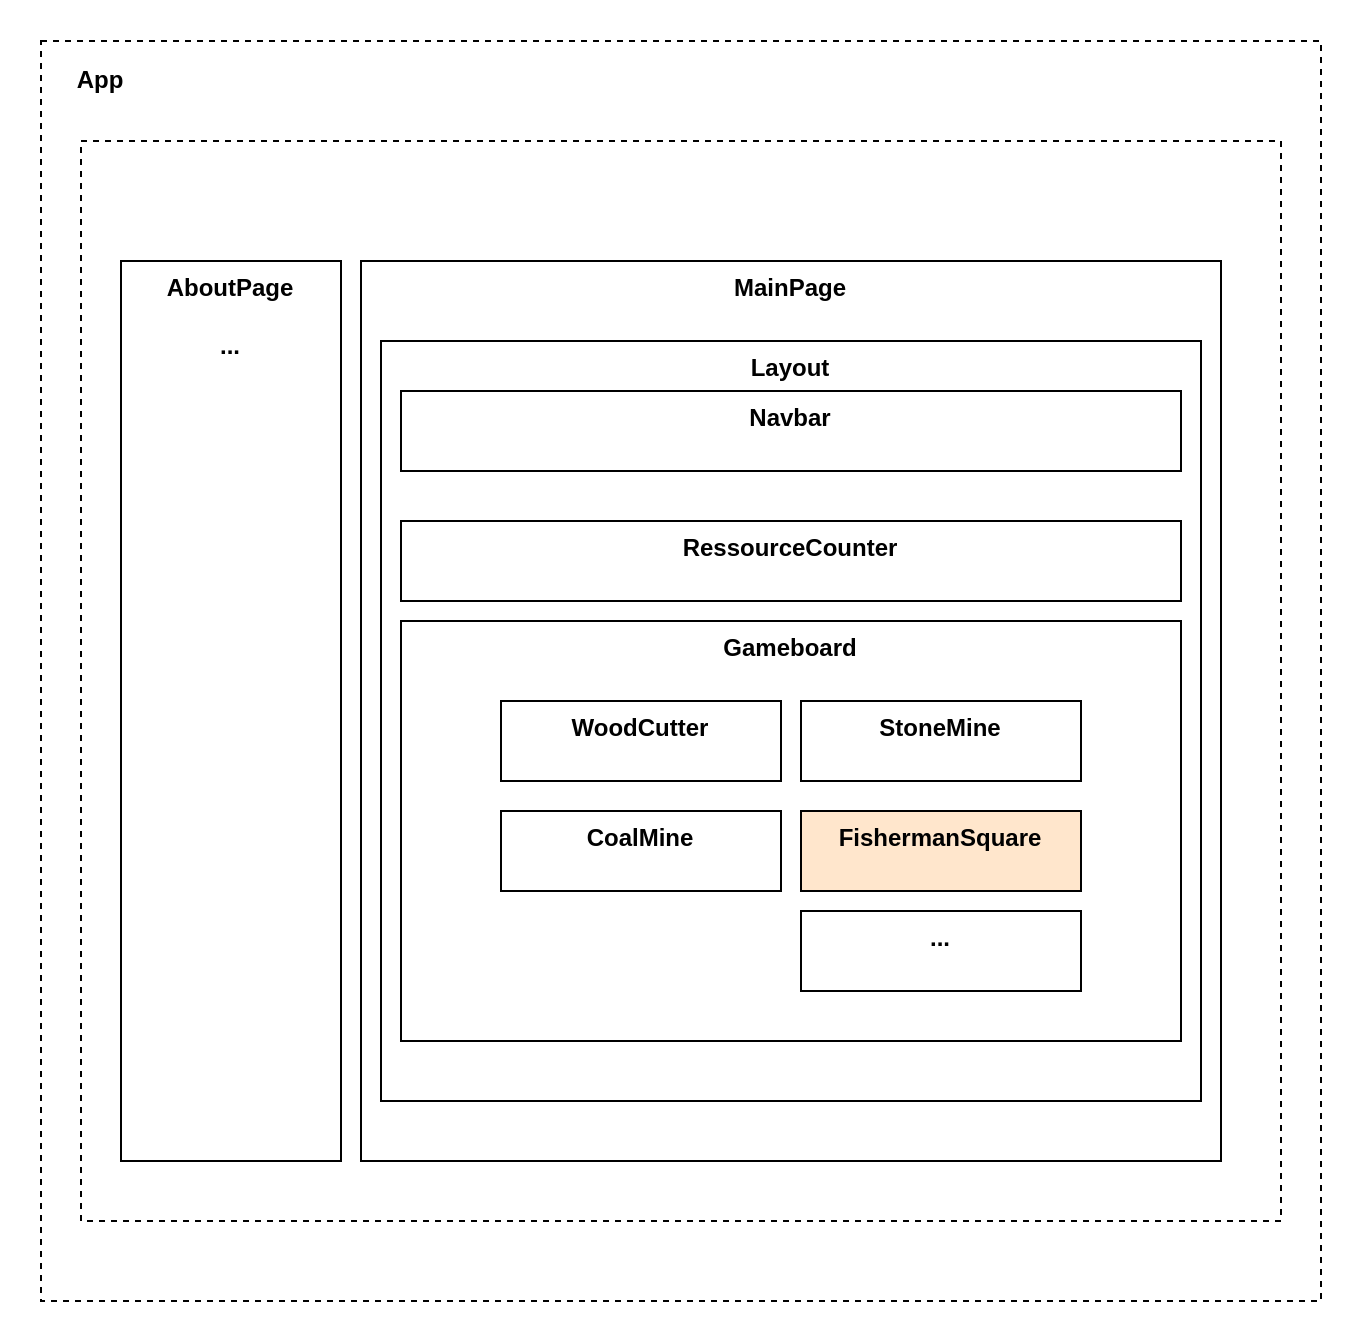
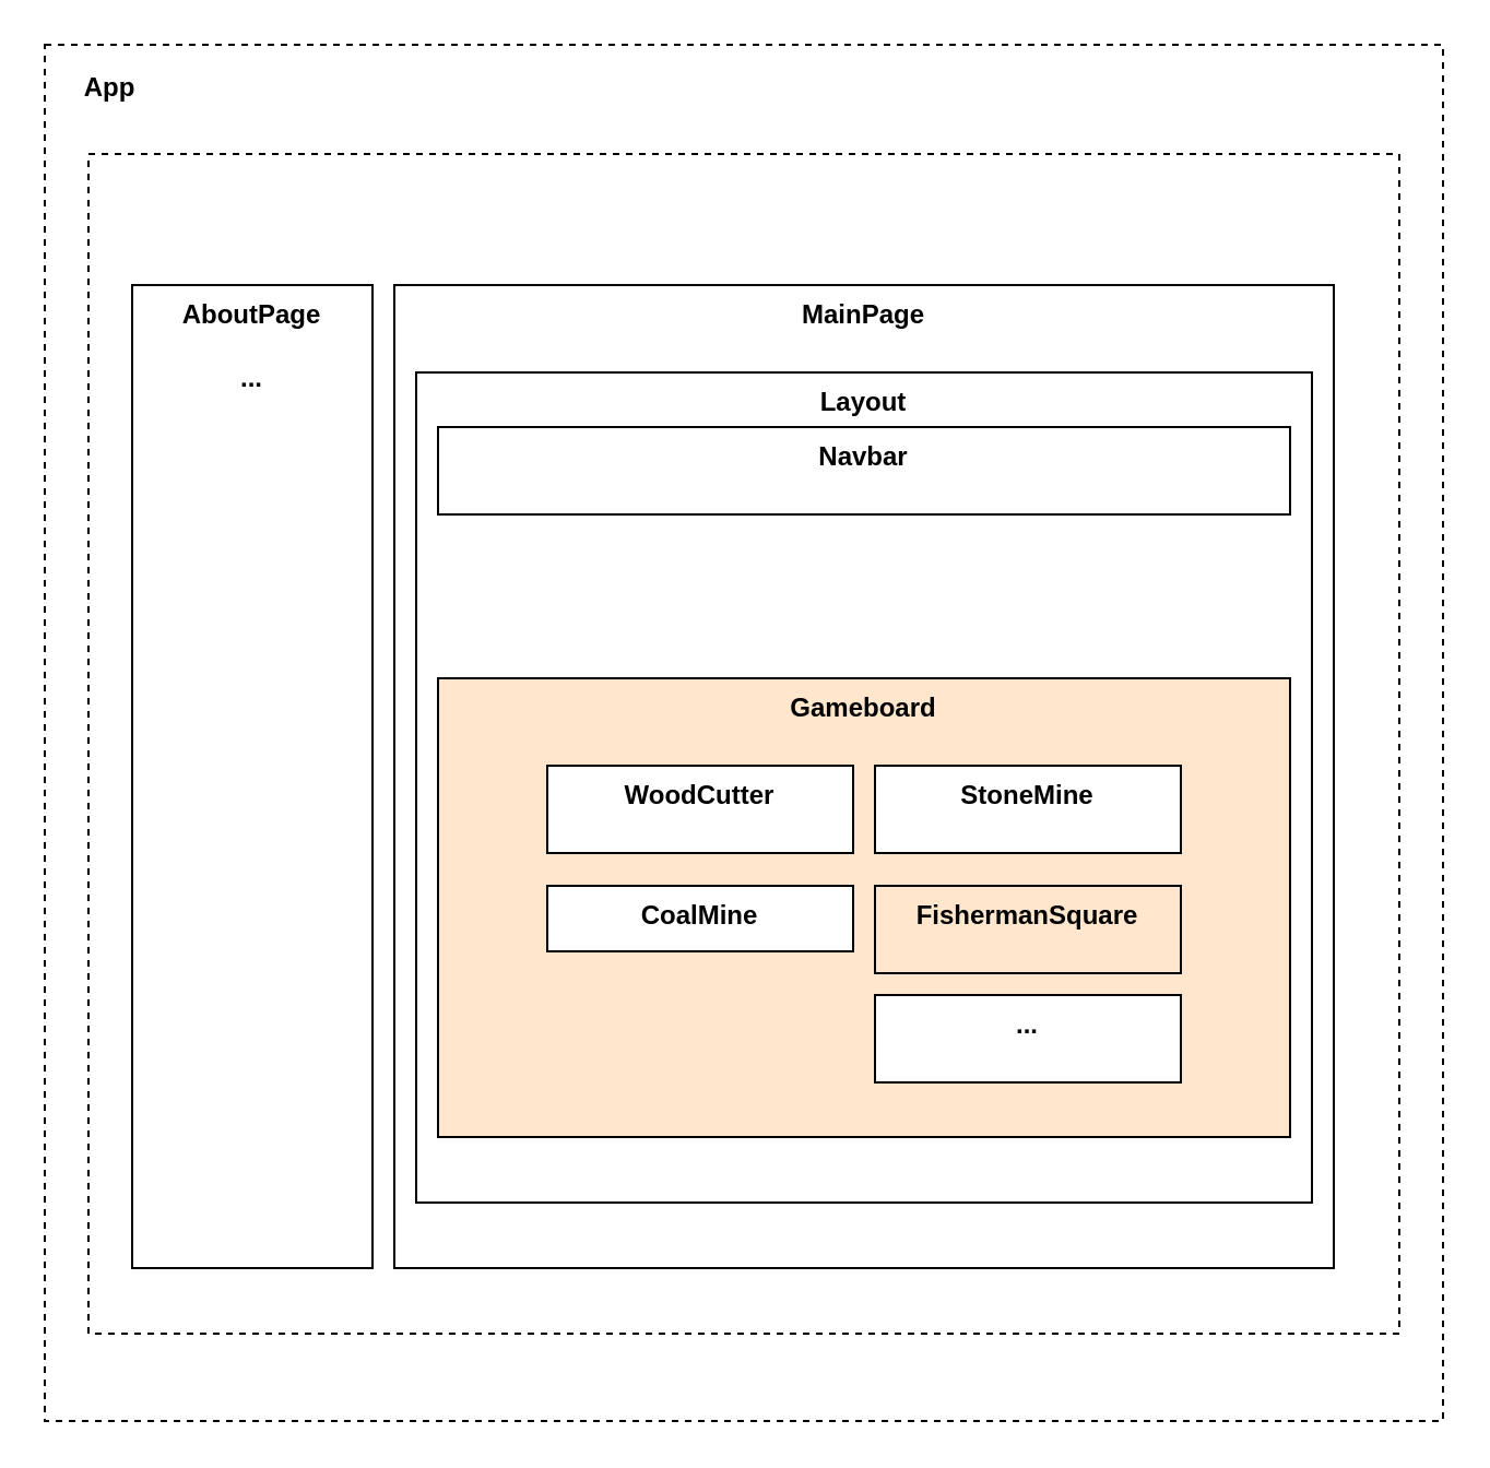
- <mxCell id="9" value="RessourceCounter" style="rounded=0;whiteSpace=wrap;html=1;fontStyle=1;verticalAlign=top;" vertex="1" parent="1"><mxGeometry x="200" y="260" width="390" height="40" as="geometry" /></mxCell>
- <mxCell id="10" value="Gameboard" style="rounded=0;whiteSpace=wrap;html=1;fontStyle=1;verticalAlign=top;" vertex="1" parent="1"><mxGeometry x="200" y="310" width="390" height="210" as="geometry" /></mxCell>
+ <mxCell id="10" value="Gameboard" style="rounded=0;whiteSpace=wrap;html=1;fontStyle=1;verticalAlign=top;fillColor=#ffe6cc;" vertex="1" parent="1"><mxGeometry x="200" y="310" width="390" height="210" as="geometry" /></mxCell>
- <mxCell id="13" value="CoalMine" style="rounded=0;whiteSpace=wrap;html=1;fontStyle=1;verticalAlign=top;" vertex="1" parent="1"><mxGeometry x="250" y="405" width="140" height="40" as="geometry" /></mxCell>
+ <mxCell id="13" value="CoalMine" style="rounded=0;whiteSpace=wrap;html=1;fontStyle=1;verticalAlign=top;" vertex="1" parent="1"><mxGeometry x="250" y="405" width="140" height="30" as="geometry" /></mxCell>
